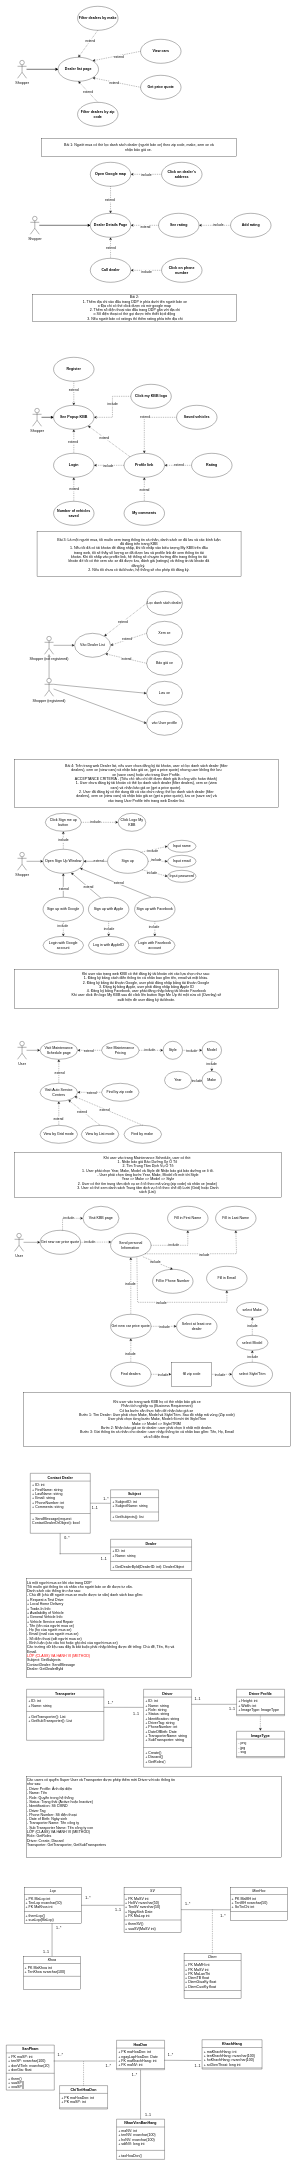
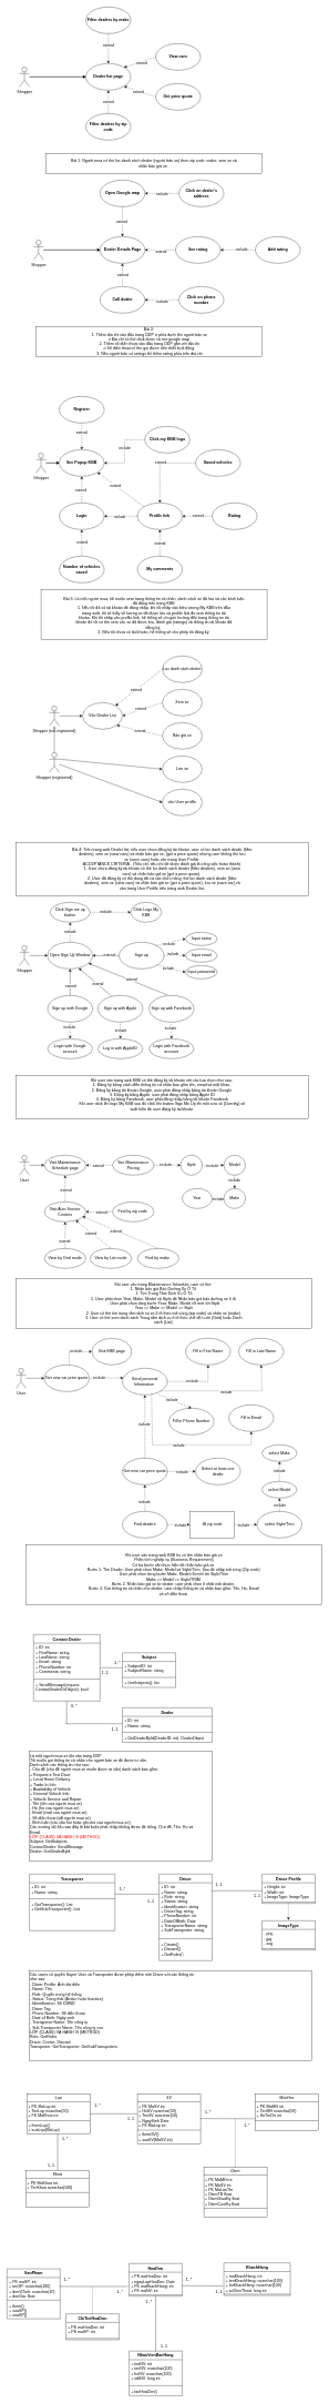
- <mxCell id="5" value="Dealer list page" style="ellipse;whiteSpace=wrap;html=1;verticalAlign=middle;fontStyle=1" parent="1" vertex="1"><mxGeometry x="193" y="190" width="135" height="80" as="geometry" /></mxCell>
+ <mxCell id="5" value="Dealer list page" style="ellipse;whiteSpace=wrap;html=1;verticalAlign=middle;fontStyle=1" parent="1" vertex="1"><mxGeometry x="258" y="190" width="135" height="80" as="geometry" /></mxCell>
